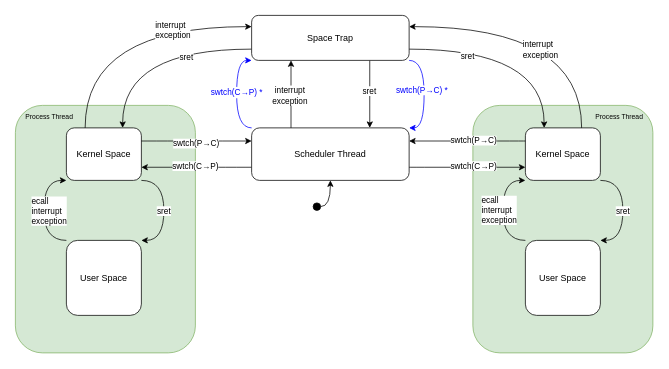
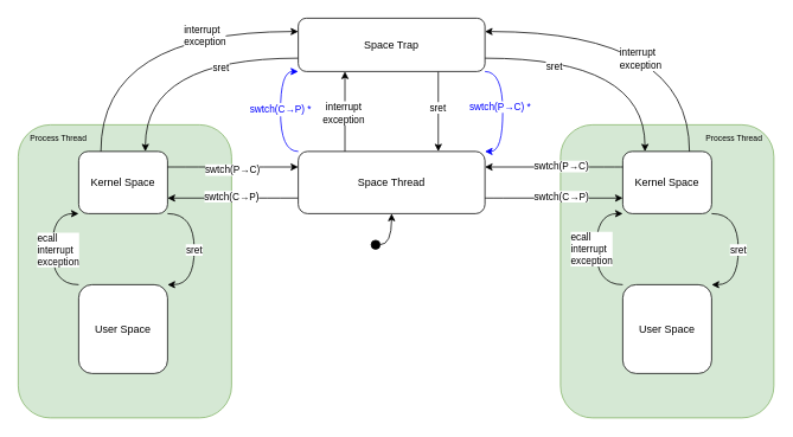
- <mxCell id="38" value="Scheduler Thread" style="rounded=1;whiteSpace=wrap;html=1;" parent="1" vertex="1"><mxGeometry x="335" y="170" width="210" height="70" as="geometry" /></mxCell>
+ <mxCell id="38" value="Space Thread" style="rounded=1;whiteSpace=wrap;html=1;" parent="1" vertex="1"><mxGeometry x="335" y="170" width="210" height="70" as="geometry" /></mxCell>
